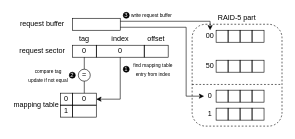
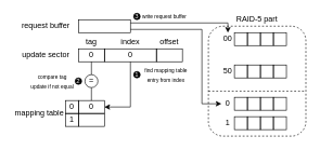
- <mxCell id="9" value="request sector" style="rounded=0;whiteSpace=wrap;html=1;fillColor=none;strokeColor=none;" vertex="1" parent="1"><mxGeometry x="30" y="75" width="80" height="20" as="geometry" /></mxCell>
+ <mxCell id="9" value="update sector" style="rounded=0;whiteSpace=wrap;html=1;fillColor=none;strokeColor=none;" vertex="1" parent="1"><mxGeometry x="30" y="75" width="80" height="20" as="geometry" /></mxCell>
